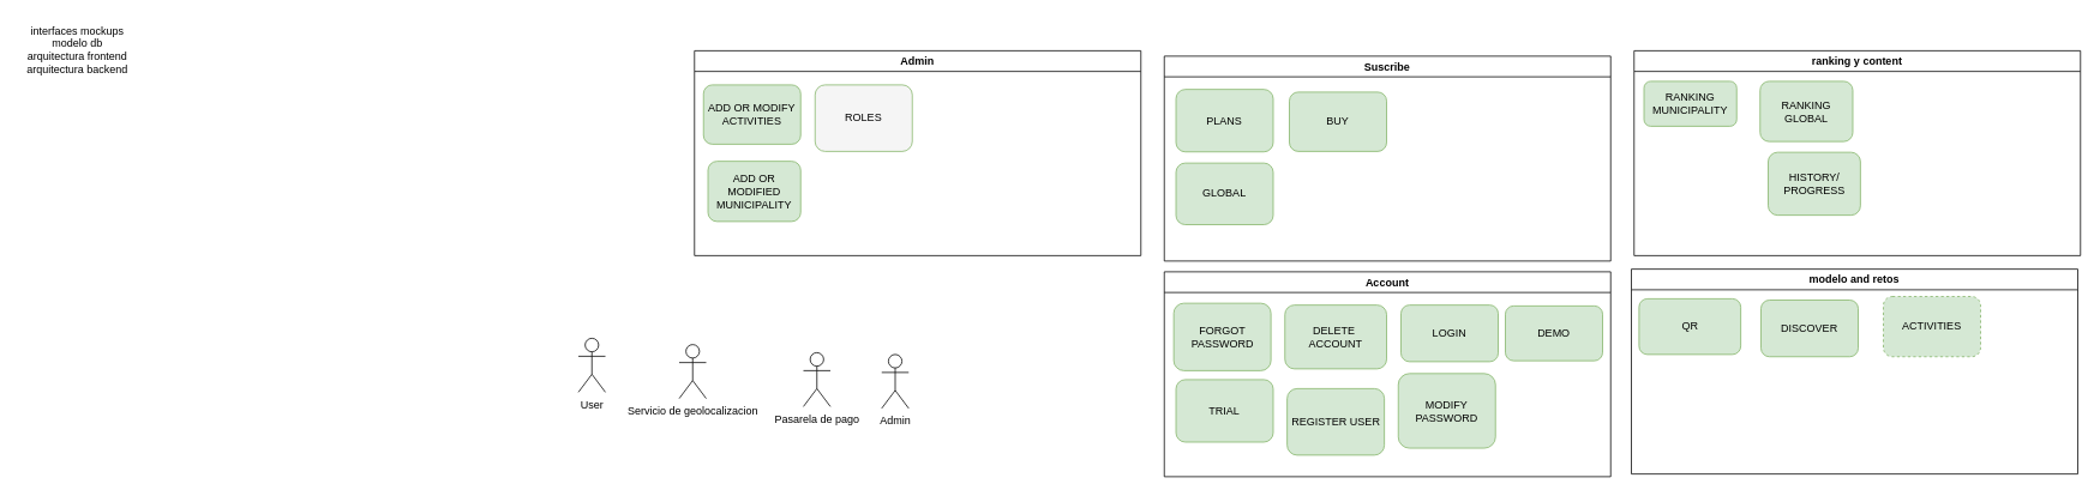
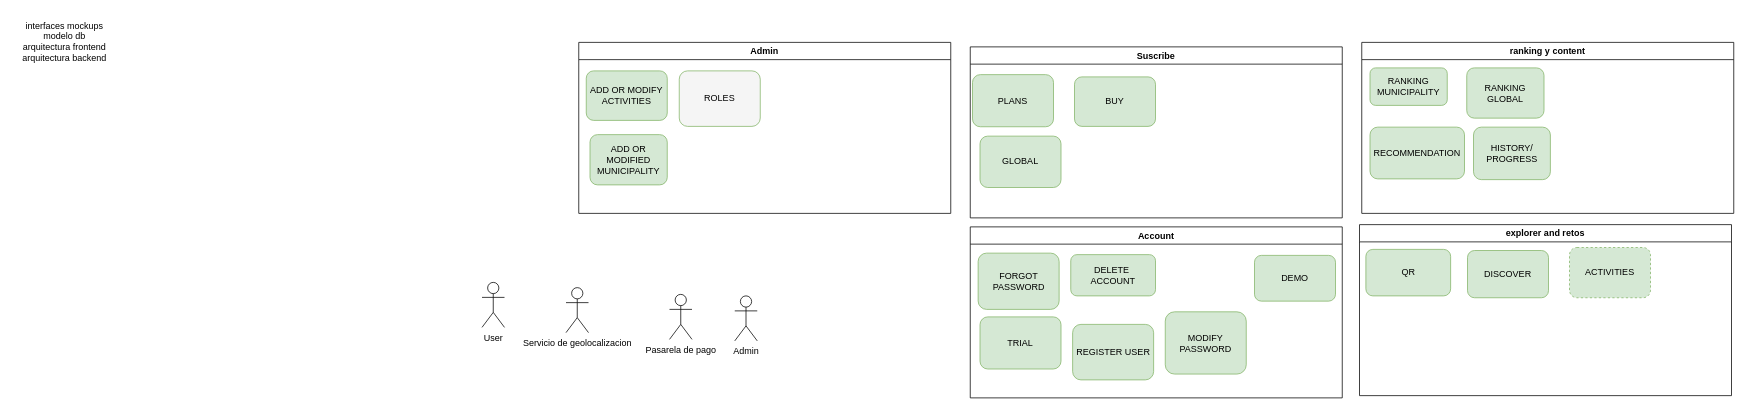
- <mxCell id="16" value="PLANS" style="rounded=1;whiteSpace=wrap;html=1;fillColor=#d5e8d4;strokeColor=#82b366;" parent="15" vertex="1"><mxGeometry x="13" y="37" width="108" height="69.5" as="geometry" /></mxCell>
+ <mxCell id="16" value="PLANS" style="rounded=1;whiteSpace=wrap;html=1;fillColor=#d5e8d4;strokeColor=#82b366;" parent="15" vertex="1"><mxGeometry x="3" y="37" width="108" height="69.5" as="geometry" /></mxCell>
+ <mxCell id="8" value="RECOMMENDATION" style="rounded=1;whiteSpace=wrap;html=1;fillColor=#d5e8d4;strokeColor=#82b366;" parent="6" vertex="1"><mxGeometry x="11" y="113" width="126" height="69" as="geometry" /></mxCell>
- <mxCell id="11" value="modelo and retos" style="swimlane;whiteSpace=wrap;html=1;" parent="1" vertex="1"><mxGeometry x="1812" y="299" width="496" height="228" as="geometry" /></mxCell>
+ <mxCell id="11" value="explorer and retos" style="swimlane;whiteSpace=wrap;html=1;" parent="1" vertex="1"><mxGeometry x="1812" y="299" width="496" height="228" as="geometry" /></mxCell>
- <mxCell id="22" value="LOGIN" style="rounded=1;whiteSpace=wrap;html=1;fillColor=#d5e8d4;strokeColor=#82b366;" parent="19" vertex="1"><mxGeometry x="263" y="37" width="108" height="63" as="geometry" /></mxCell>
- <mxCell id="21" value="DELETE&amp;nbsp;&lt;div&gt;ACCOUNT&lt;/div&gt;" style="rounded=1;whiteSpace=wrap;html=1;fillColor=#d5e8d4;strokeColor=#82b366;" parent="19" vertex="1"><mxGeometry x="134" y="37" width="113" height="71" as="geometry" /></mxCell>
+ <mxCell id="21" value="DELETE&amp;nbsp;&lt;div&gt;ACCOUNT&lt;/div&gt;" style="rounded=1;whiteSpace=wrap;html=1;fillColor=#d5e8d4;strokeColor=#82b366;" parent="19" vertex="1"><mxGeometry x="134" y="37" width="113" height="55" as="geometry" /></mxCell>
